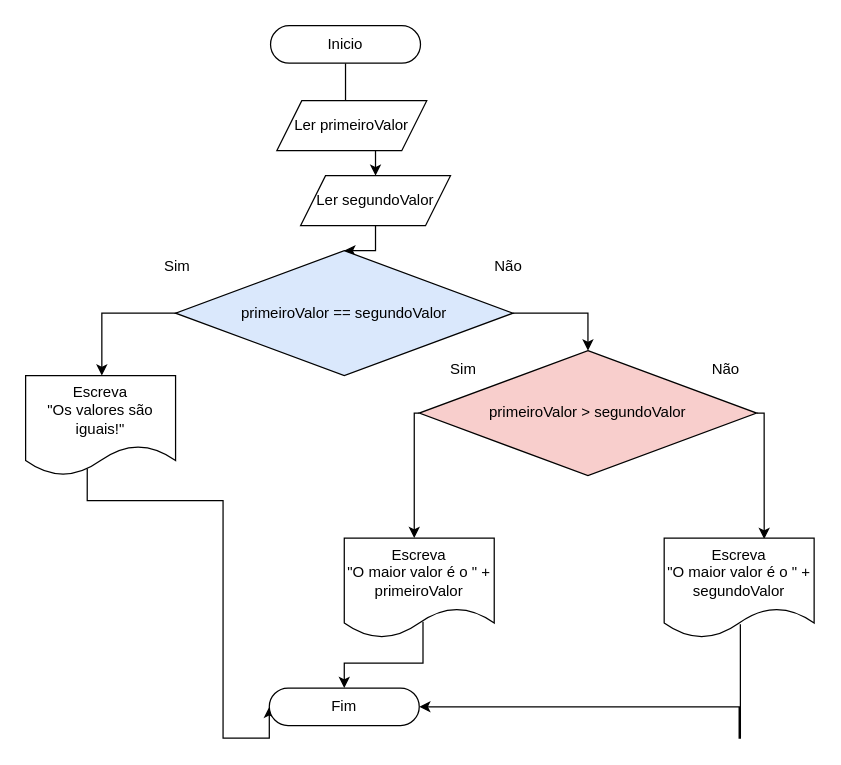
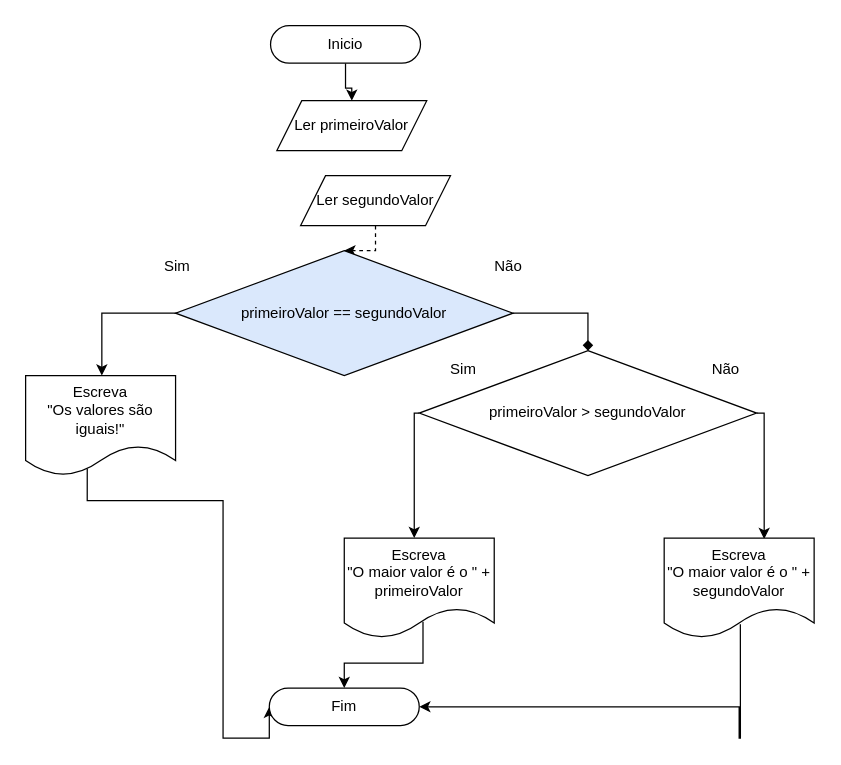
- <mxCell id="2" value="" style="edgeStyle=orthogonalEdgeStyle;rounded=0;orthogonalLoop=1;jettySize=auto;html=1;" parent="1" source="3" target="6" edge="1"><mxGeometry relative="1" as="geometry" /></mxCell>
+ <mxCell id="2" value="" style="edgeStyle=orthogonalEdgeStyle;rounded=0;orthogonalLoop=1;jettySize=auto;html=1;" parent="1" source="3" target="4" edge="1"><mxGeometry relative="1" as="geometry" /></mxCell>
- <mxCell id="5" value="" style="edgeStyle=orthogonalEdgeStyle;rounded=0;orthogonalLoop=1;jettySize=auto;html=1;" parent="1" source="6" target="9" edge="1"><mxGeometry relative="1" as="geometry" /></mxCell>
+ <mxCell id="5" value="" style="edgeStyle=orthogonalEdgeStyle;rounded=0;orthogonalLoop=1;jettySize=auto;html=1;dashed=1;" parent="1" source="6" target="9" edge="1"><mxGeometry relative="1" as="geometry" /></mxCell>
- <mxCell id="8" style="edgeStyle=orthogonalEdgeStyle;rounded=0;orthogonalLoop=1;jettySize=auto;html=1;entryX=0.5;entryY=0;entryDx=0;entryDy=0;" parent="1" source="9" target="14" edge="1"><mxGeometry relative="1" as="geometry"><Array as="points"><mxPoint x="470" y="250" /></Array></mxGeometry></mxCell>
+ <mxCell id="8" style="edgeStyle=orthogonalEdgeStyle;rounded=0;orthogonalLoop=1;jettySize=auto;html=1;entryX=0.5;entryY=0;entryDx=0;entryDy=0;endArrow=diamond;" parent="1" source="9" target="14" edge="1"><mxGeometry relative="1" as="geometry"><Array as="points"><mxPoint x="470" y="250" /></Array></mxGeometry></mxCell>
- <mxCell id="14" value="primeiroValor &amp;gt; segundoValor" style="rhombus;whiteSpace=wrap;html=1;fillColor=#f8cecc;" parent="1" vertex="1"><mxGeometry x="335" y="280" width="270" height="100" as="geometry" /></mxCell>
+ <mxCell id="14" value="primeiroValor &amp;gt; segundoValor" style="rhombus;whiteSpace=wrap;html=1;" parent="1" vertex="1"><mxGeometry x="335" y="280" width="270" height="100" as="geometry" /></mxCell>
